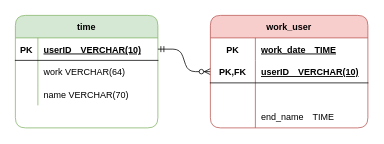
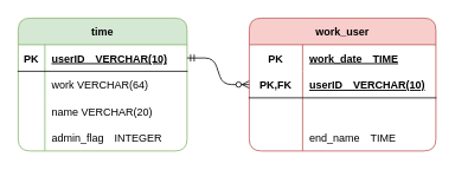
- <mxCell id="11" value="name VERCHAR(70)" style="shape=partialRectangle;connectable=0;fillColor=none;top=0;left=0;bottom=0;right=0;align=left;spacingLeft=6;overflow=hidden;" parent="9" vertex="1"><mxGeometry x="30" width="160" height="30" as="geometry"><mxRectangle width="160" height="30" as="alternateBounds" /></mxGeometry></mxCell>
+ <mxCell id="11" value="name VERCHAR(20)" style="shape=partialRectangle;connectable=0;fillColor=none;top=0;left=0;bottom=0;right=0;align=left;spacingLeft=6;overflow=hidden;" parent="9" vertex="1"><mxGeometry x="30" width="160" height="30" as="geometry"><mxRectangle width="160" height="30" as="alternateBounds" /></mxGeometry></mxCell>
+ <mxCell id="14" value="admin_flag　INTEGER" style="shape=partialRectangle;connectable=0;fillColor=none;top=0;left=0;bottom=0;right=0;align=left;spacingLeft=6;overflow=hidden;" parent="12" vertex="1"><mxGeometry x="30" width="160" height="30" as="geometry"><mxRectangle width="160" height="30" as="alternateBounds" /></mxGeometry></mxCell>
